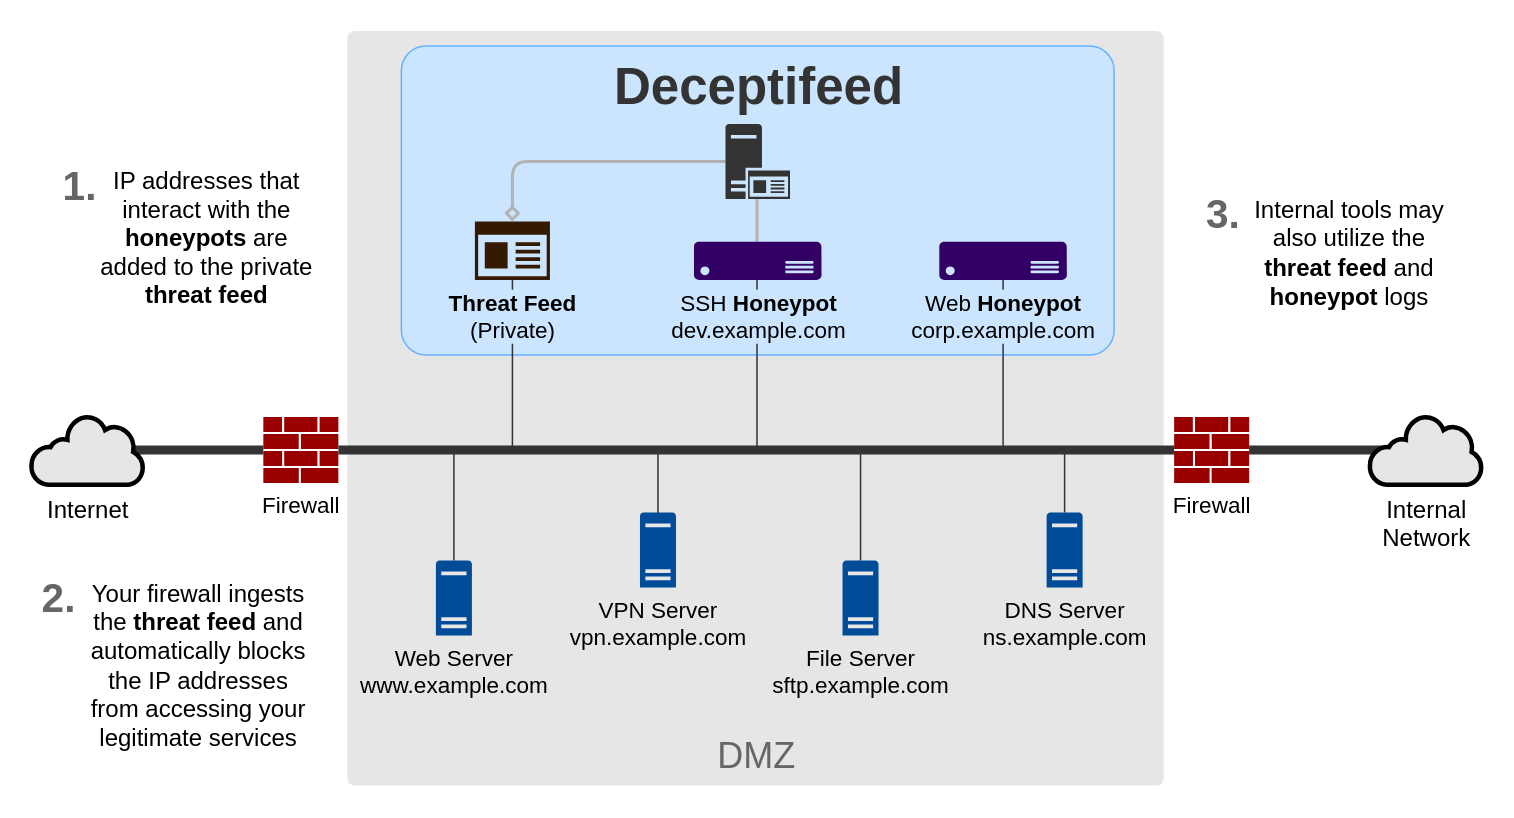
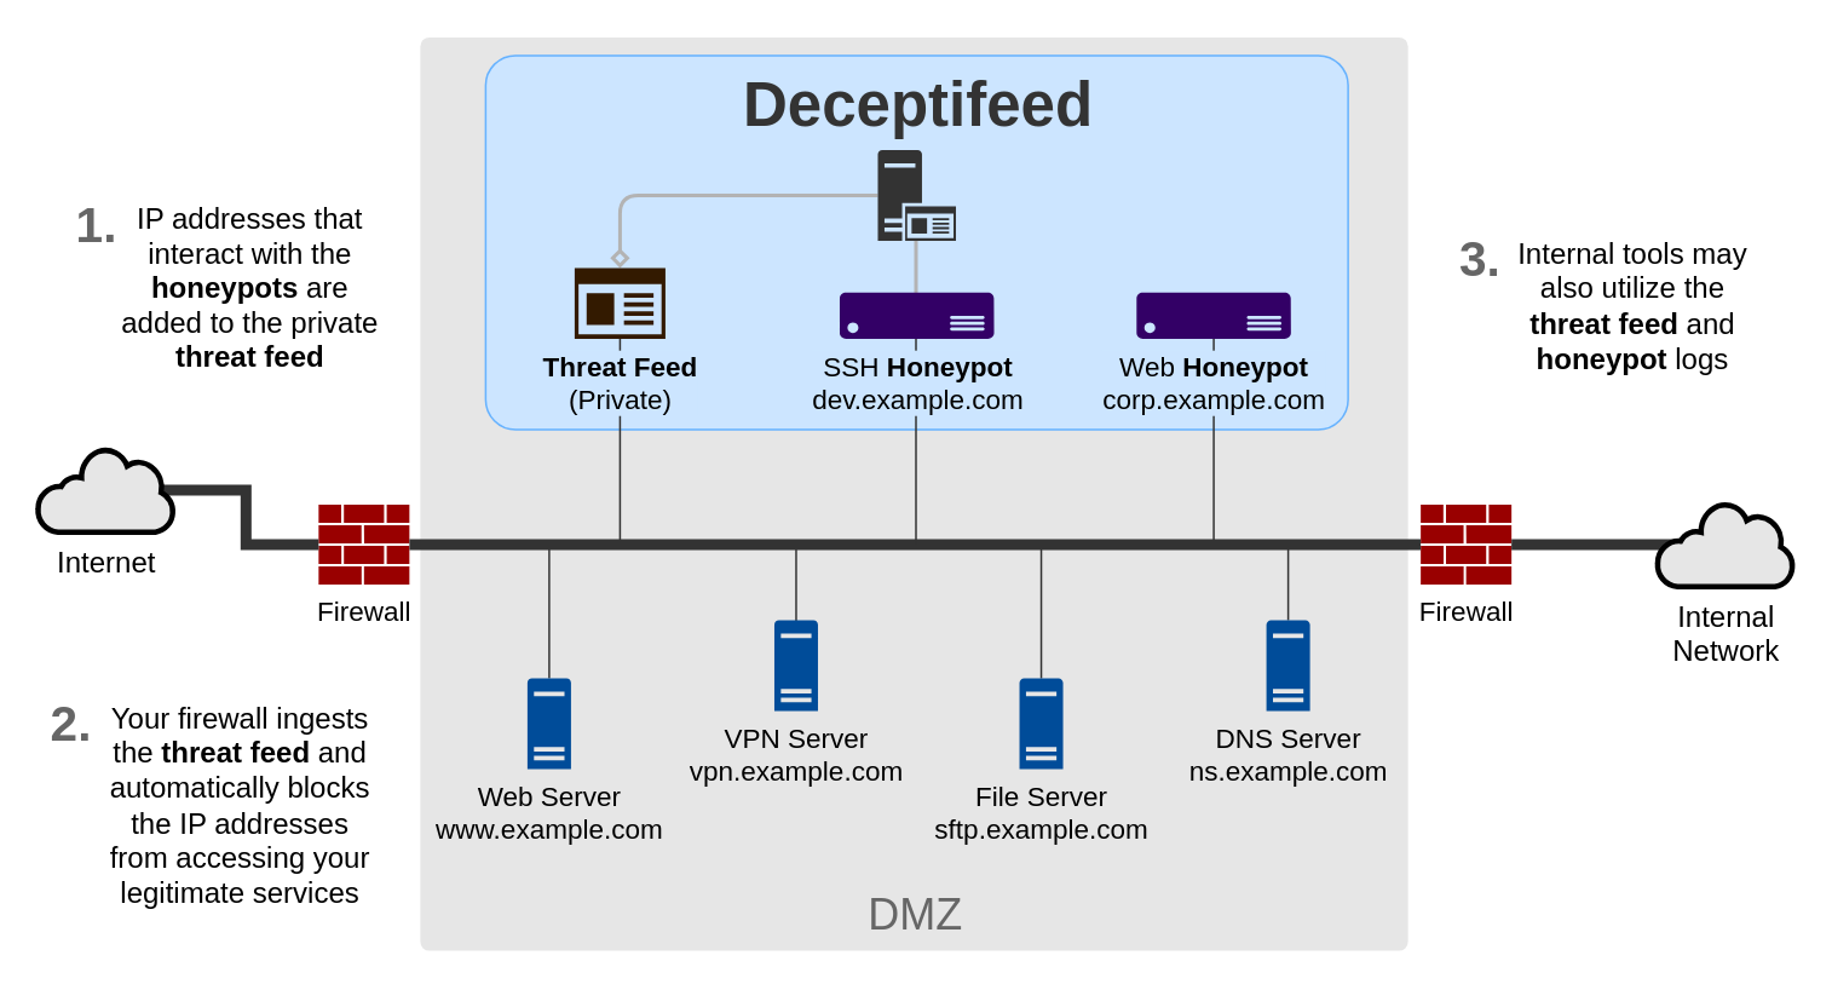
- <mxCell id="25" value="&lt;div&gt;Internet&lt;/div&gt;" style="aspect=fixed;pointerEvents=1;shadow=0;dashed=0;html=1;strokeColor=default;labelPosition=center;verticalLabelPosition=bottom;verticalAlign=top;align=center;fillColor=#E6E6E6;shape=mxgraph.mscae.enterprise.internet;fontSize=16;fontFamily=Helvetica;strokeWidth=3;" parent="1" vertex="1"><mxGeometry x="20" y="276" width="75" height="46.5" as="geometry" /></mxCell>
+ <mxCell id="25" value="&lt;div&gt;Internet&lt;/div&gt;" style="aspect=fixed;pointerEvents=1;shadow=0;dashed=0;html=1;strokeColor=default;labelPosition=center;verticalLabelPosition=bottom;verticalAlign=top;align=center;fillColor=#E6E6E6;shape=mxgraph.mscae.enterprise.internet;fontSize=16;fontFamily=Helvetica;strokeWidth=3;" parent="1" vertex="1"><mxGeometry x="20" y="246" width="75" height="46.5" as="geometry" /></mxCell>
